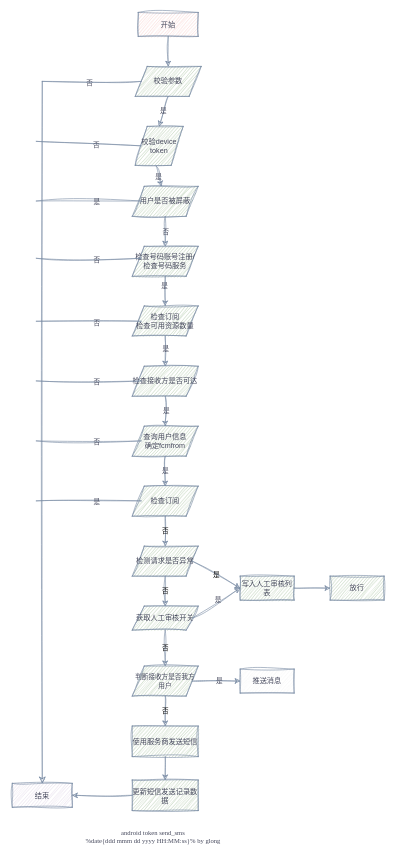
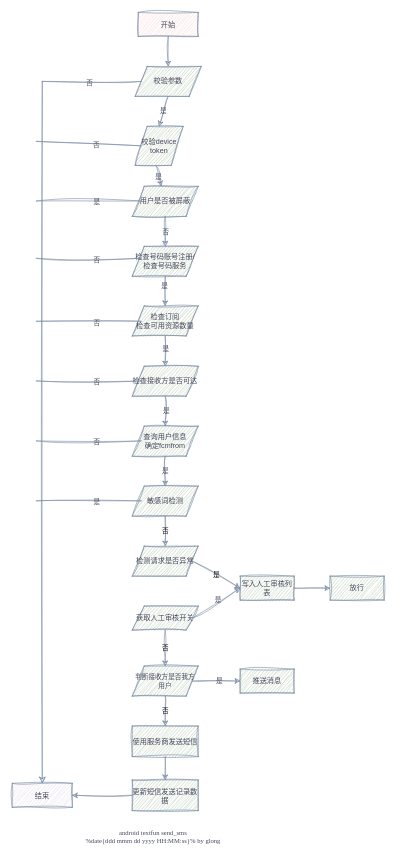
- <mxCell id="12" value="检查订阅" style="shape=parallelogram;perimeter=parallelogramPerimeter;whiteSpace=wrap;html=1;fixedSize=1;labelBackgroundColor=none;fillColor=#B2C9AB;strokeColor=#788AA3;fontColor=#46495D;rounded=0;sketch=1;curveFitting=1;jiggle=2;" parent="1" vertex="1"><mxGeometry x="220" y="810" width="110" height="50" as="geometry" /></mxCell>
+ <mxCell id="12" value="敏感词检测" style="shape=parallelogram;perimeter=parallelogramPerimeter;whiteSpace=wrap;html=1;fixedSize=1;labelBackgroundColor=none;fillColor=#B2C9AB;strokeColor=#788AA3;fontColor=#46495D;rounded=0;sketch=1;curveFitting=1;jiggle=2;" parent="1" vertex="1"><mxGeometry x="220" y="810" width="110" height="50" as="geometry" /></mxCell>
- <mxCell id="60" value="否" style="endArrow=classic;html=1;rounded=0;labelBackgroundColor=none;strokeColor=#788AA3;fontColor=default;sketch=1;curveFitting=1;jiggle=2;exitX=0.5;exitY=1;exitDx=0;exitDy=0;entryX=0.5;entryY=0;entryDx=0;entryDy=0;" parent="1" source="59" target="28" edge="1"><mxGeometry width="50" height="50" relative="1" as="geometry"><mxPoint x="540" y="810" as="sourcePoint" /><mxPoint x="540" y="860" as="targetPoint" /></mxGeometry></mxCell>
- <mxCell id="34" value="推送消息" style="rounded=0;whiteSpace=wrap;html=1;labelBackgroundColor=none;fillColor=#f5f5f5;strokeColor=#788AA3;fontColor=#46495D;sketch=1;curveFitting=1;jiggle=2;" parent="1" vertex="1"><mxGeometry x="400" y="1115" width="90" height="40" as="geometry" /></mxCell>
+ <mxCell id="34" value="推送消息" style="rounded=0;whiteSpace=wrap;html=1;labelBackgroundColor=none;fillColor=#B2C9AB;strokeColor=#788AA3;fontColor=#46495D;sketch=1;curveFitting=1;jiggle=2;" parent="1" vertex="1"><mxGeometry x="400" y="1115" width="90" height="40" as="geometry" /></mxCell>
- <mxCell id="58" value="android token send_sms&lt;br&gt;%date{ddd mmm dd yyyy HH:MM:ss}% by glong" style="text;html=1;strokeColor=none;fillColor=none;align=center;verticalAlign=middle;whiteSpace=wrap;overflow=hidden;sketch=1;hachureGap=4;jiggle=2;curveFitting=1;fontFamily=Architects Daughter;fontSource=https%3A%2F%2Ffonts.googleapis.com%2Fcss%3Ffamily%3DArchitects%2BDaughter;fontSize=11;fontColor=#46495D;" parent="1" vertex="1"><mxGeometry x="90" y="1380" width="330" height="30" as="geometry" /></mxCell>
+ <mxCell id="58" value="android textfun send_sms&lt;br&gt;%date{ddd mmm dd yyyy HH:MM:ss}% by glong" style="text;html=1;strokeColor=none;fillColor=none;align=center;verticalAlign=middle;whiteSpace=wrap;overflow=hidden;sketch=1;hachureGap=4;jiggle=2;curveFitting=1;fontFamily=Architects Daughter;fontSource=https%3A%2F%2Ffonts.googleapis.com%2Fcss%3Ffamily%3DArchitects%2BDaughter;fontSize=11;fontColor=#46495D;" parent="1" vertex="1"><mxGeometry x="90" y="1380" width="330" height="30" as="geometry" /></mxCell>
